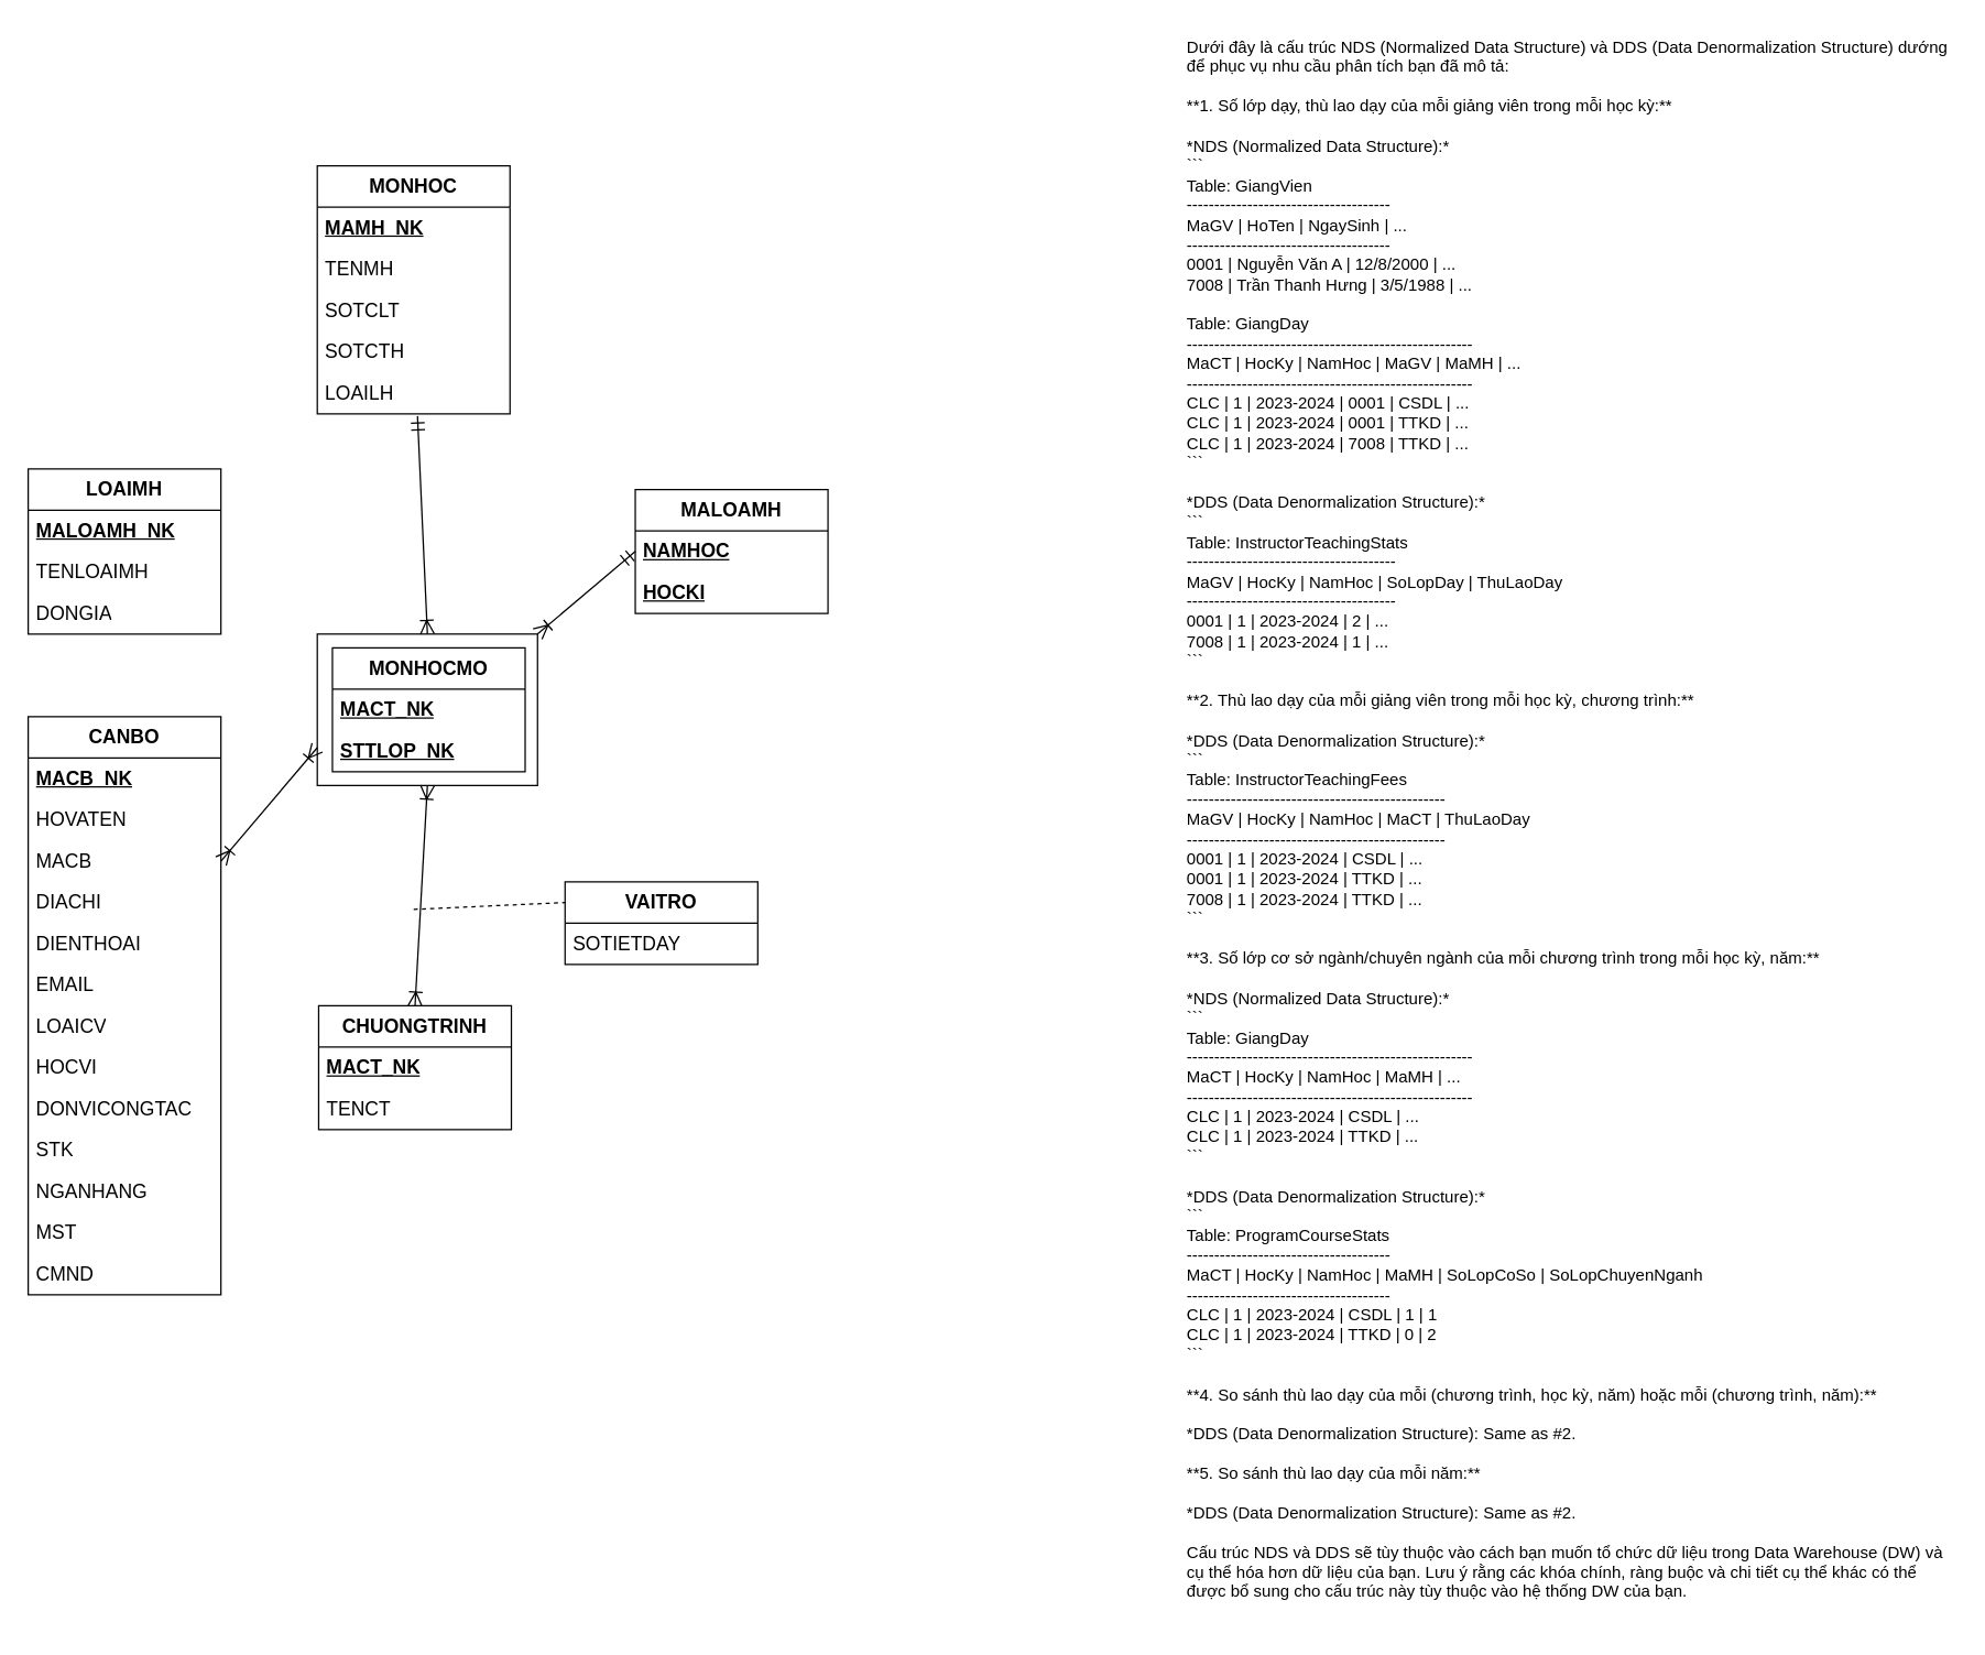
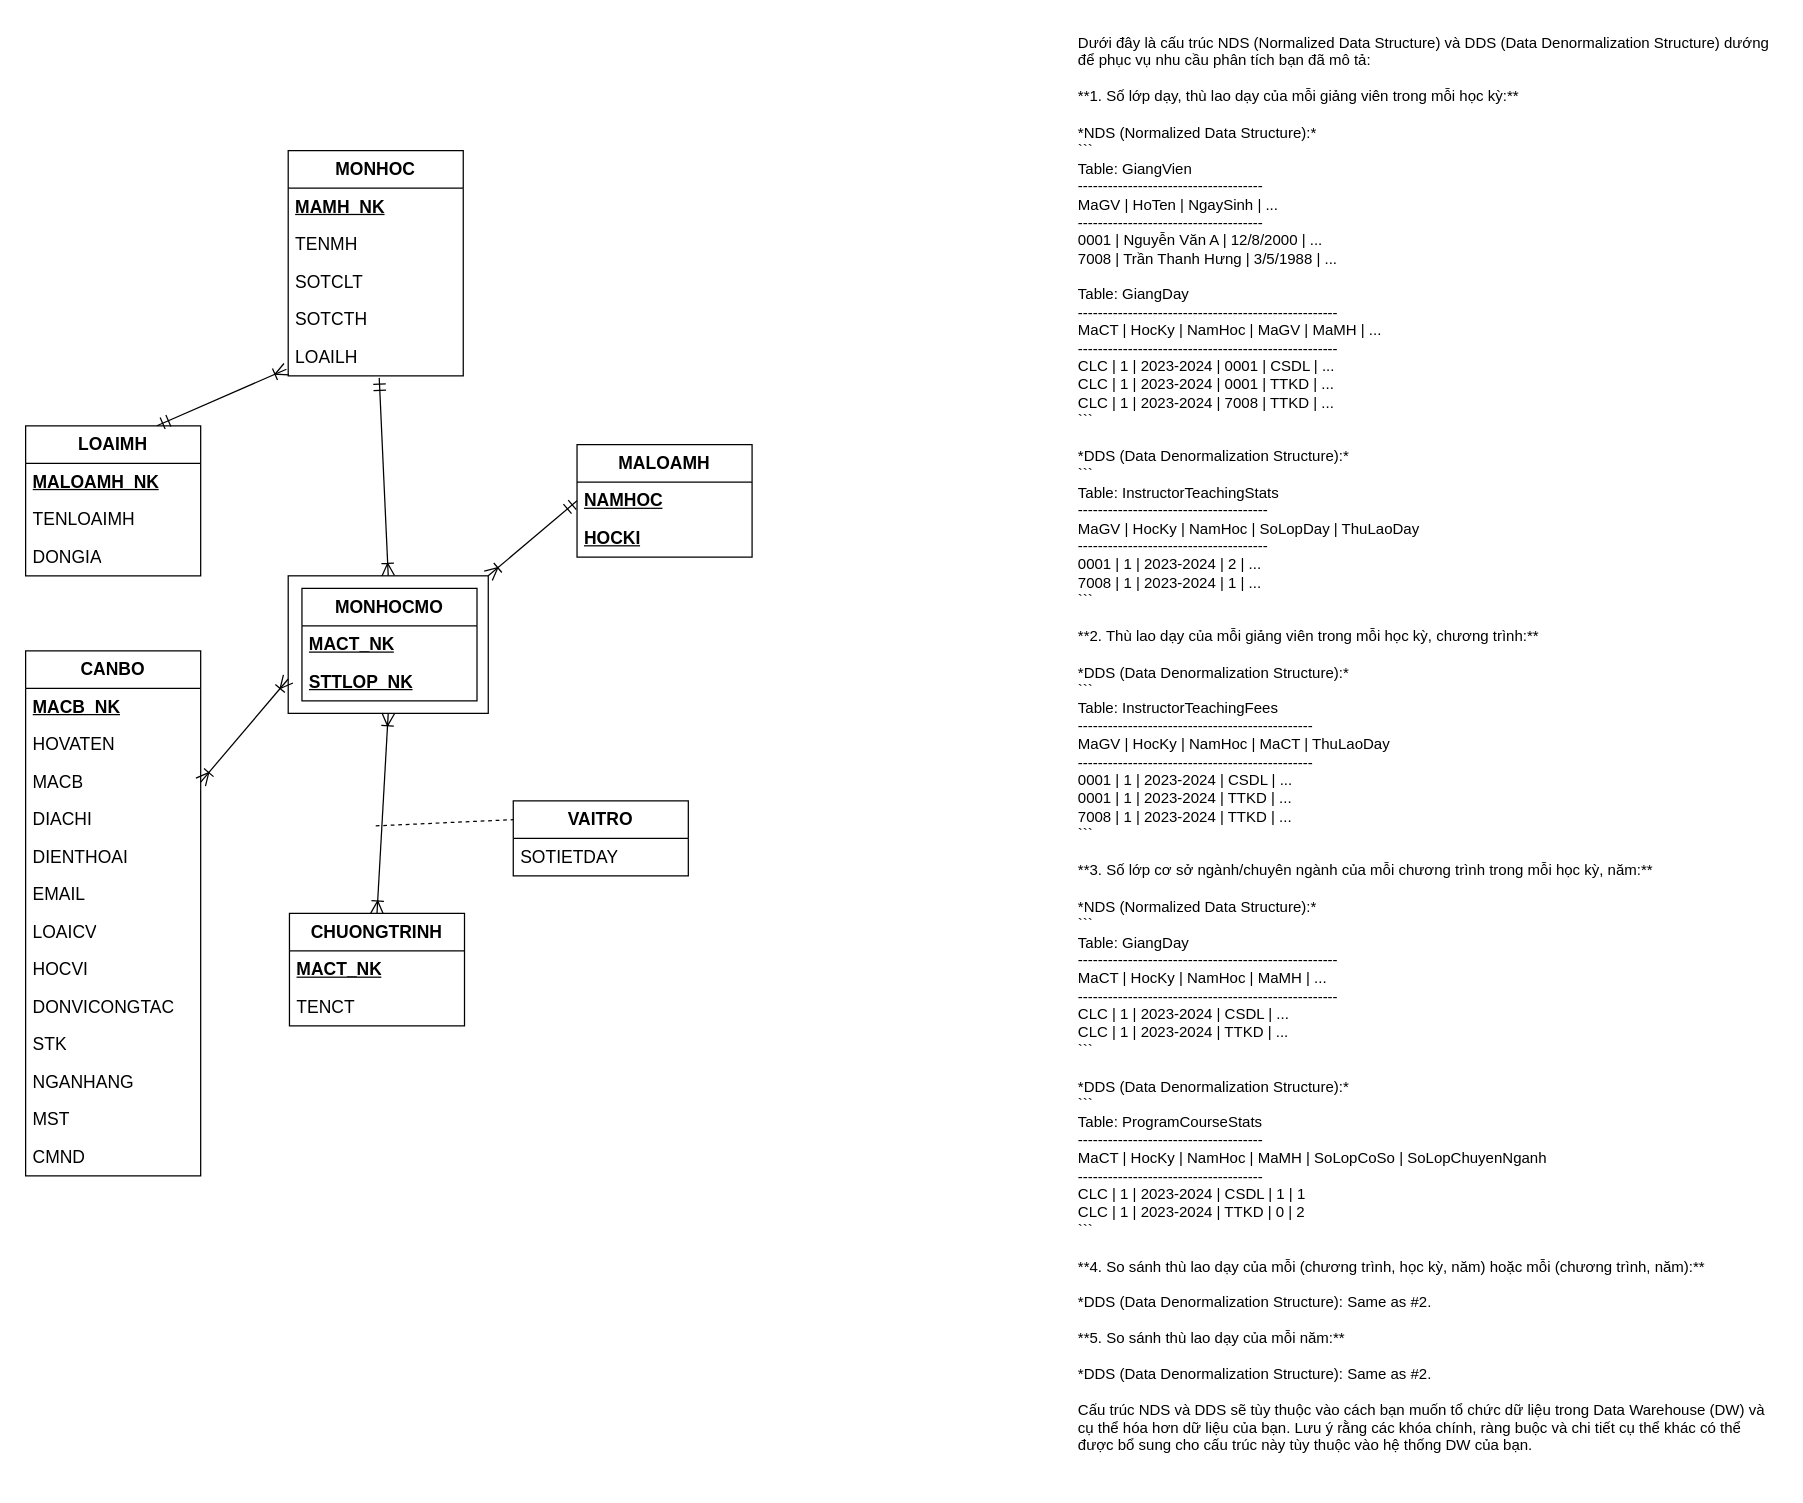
+ <mxCell id="40" value="" style="fontSize=14;html=1;endArrow=ERoneToMany;startArrow=ERmandOne;rounded=0;startSize=8;endSize=8;entryX=-0.01;entryY=0.826;entryDx=0;entryDy=0;startFill=0;endFill=0;exitX=0.75;exitY=0;exitDx=0;exitDy=0;entryPerimeter=0;" parent="1" source="36" target="23" edge="1"><mxGeometry width="100" height="100" relative="1" as="geometry"><mxPoint x="471" y="489" as="sourcePoint" /><mxPoint x="380" y="195" as="targetPoint" /></mxGeometry></mxCell>
